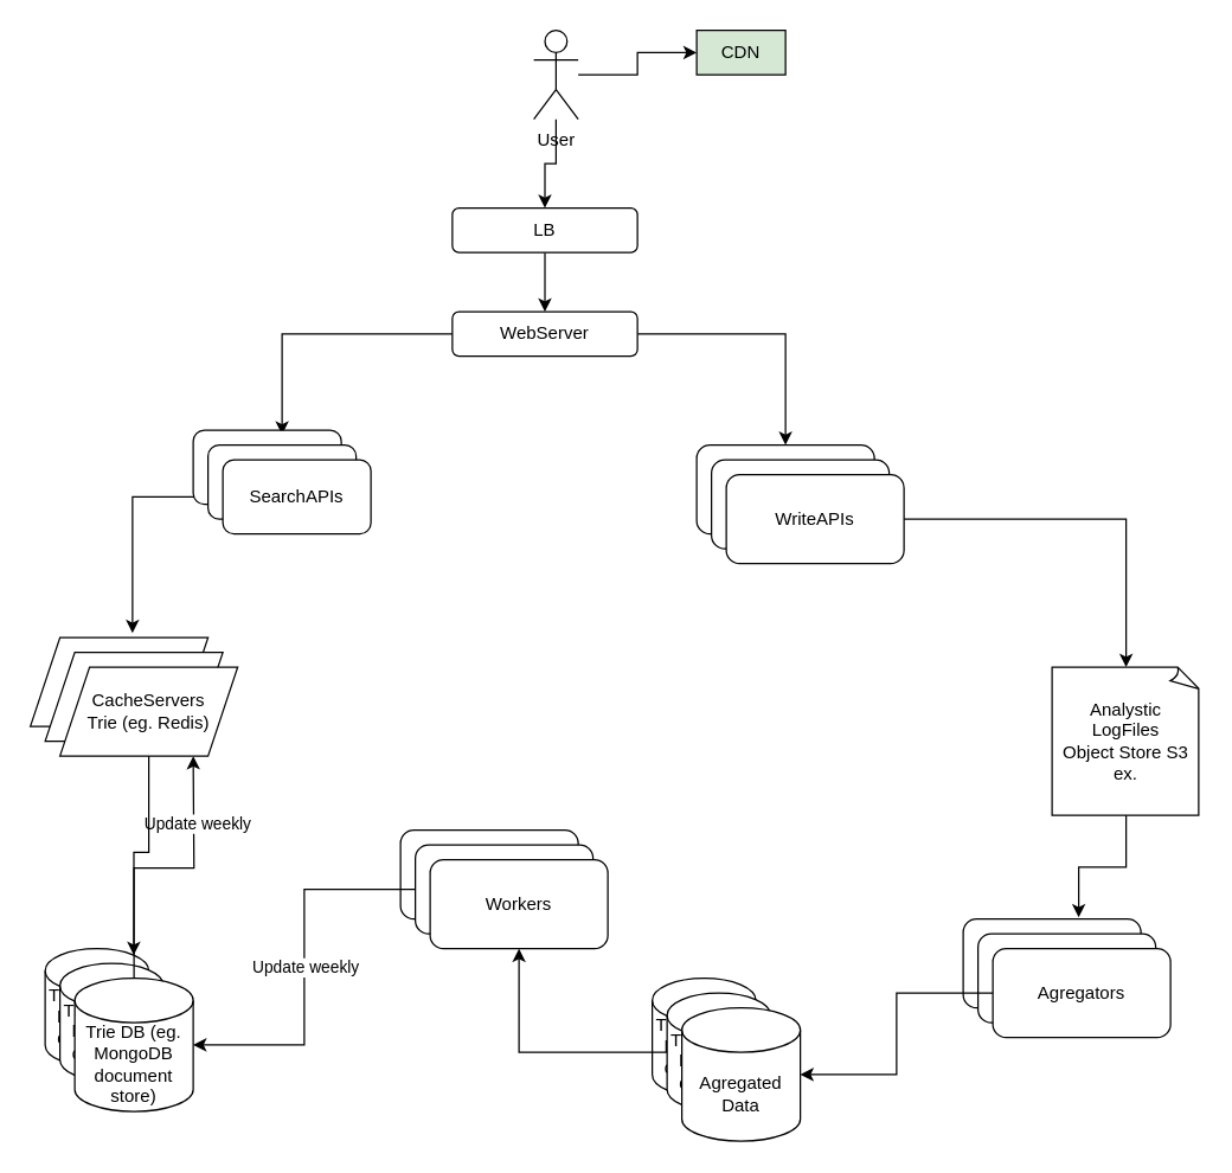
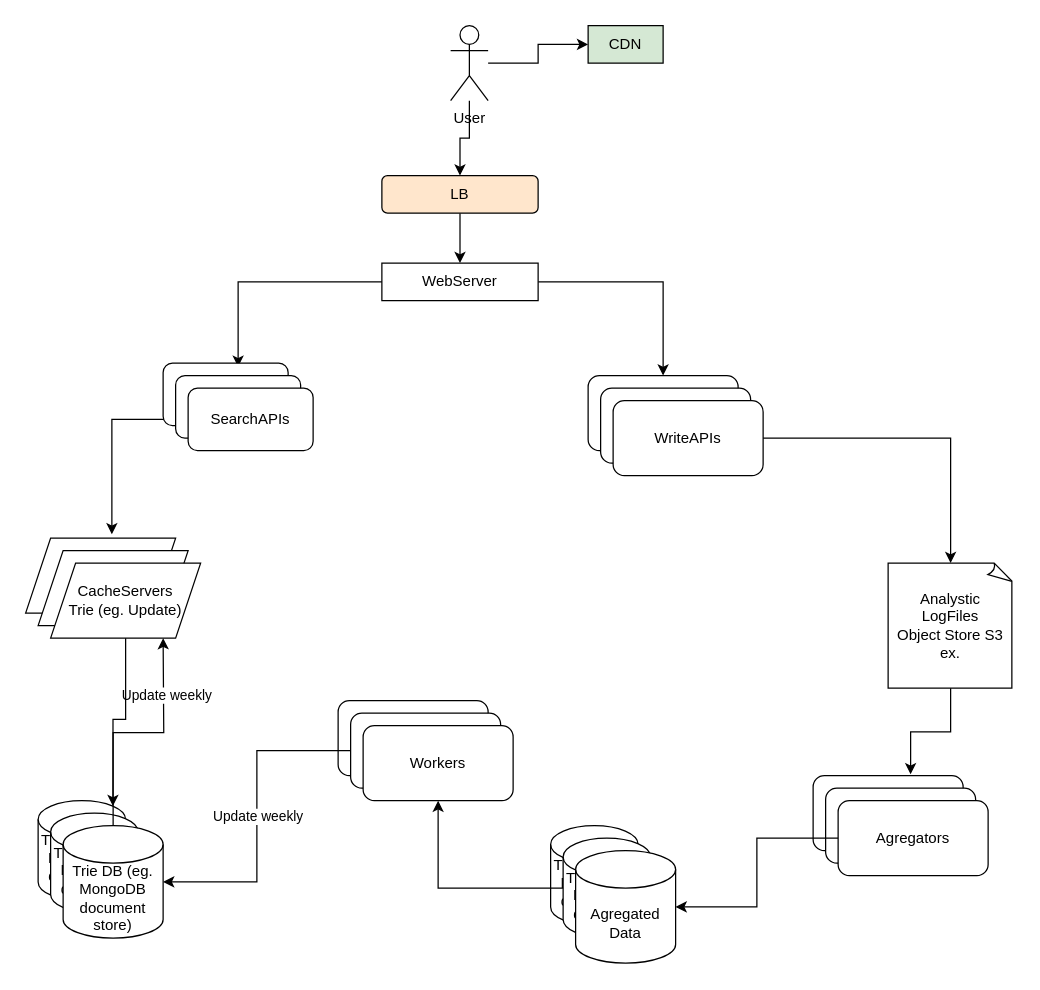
- <mxCell id="7" value="LB" style="rounded=1;whiteSpace=wrap;html=1;" vertex="1" parent="1"><mxGeometry x="305" y="140" width="125" height="30" as="geometry" /></mxCell>
+ <mxCell id="7" value="LB" style="rounded=1;whiteSpace=wrap;html=1;fillColor=#ffe6cc;" vertex="1" parent="1"><mxGeometry x="305" y="140" width="125" height="30" as="geometry" /></mxCell>
- <mxCell id="9" value="WebServer" style="rounded=1;whiteSpace=wrap;html=1;" vertex="1" parent="1"><mxGeometry x="305" y="210" width="125" height="30" as="geometry" /></mxCell>
+ <mxCell id="9" value="WebServer" style="whiteSpace=wrap;html=1;rounded=0;" vertex="1" parent="1"><mxGeometry x="305" y="210" width="125" height="30" as="geometry" /></mxCell>
- <mxCell id="15" value="CacheServers&lt;br&gt;Trie (eg. Redis)" style="shape=parallelogram;perimeter=parallelogramPerimeter;whiteSpace=wrap;html=1;fixedSize=1;" vertex="1" parent="12"><mxGeometry x="20" y="20" width="120" height="60" as="geometry" /></mxCell>
+ <mxCell id="15" value="CacheServers&lt;br&gt;Trie (eg. Update)" style="shape=parallelogram;perimeter=parallelogramPerimeter;whiteSpace=wrap;html=1;fixedSize=1;" vertex="1" parent="12"><mxGeometry x="20" y="20" width="120" height="60" as="geometry" /></mxCell>
